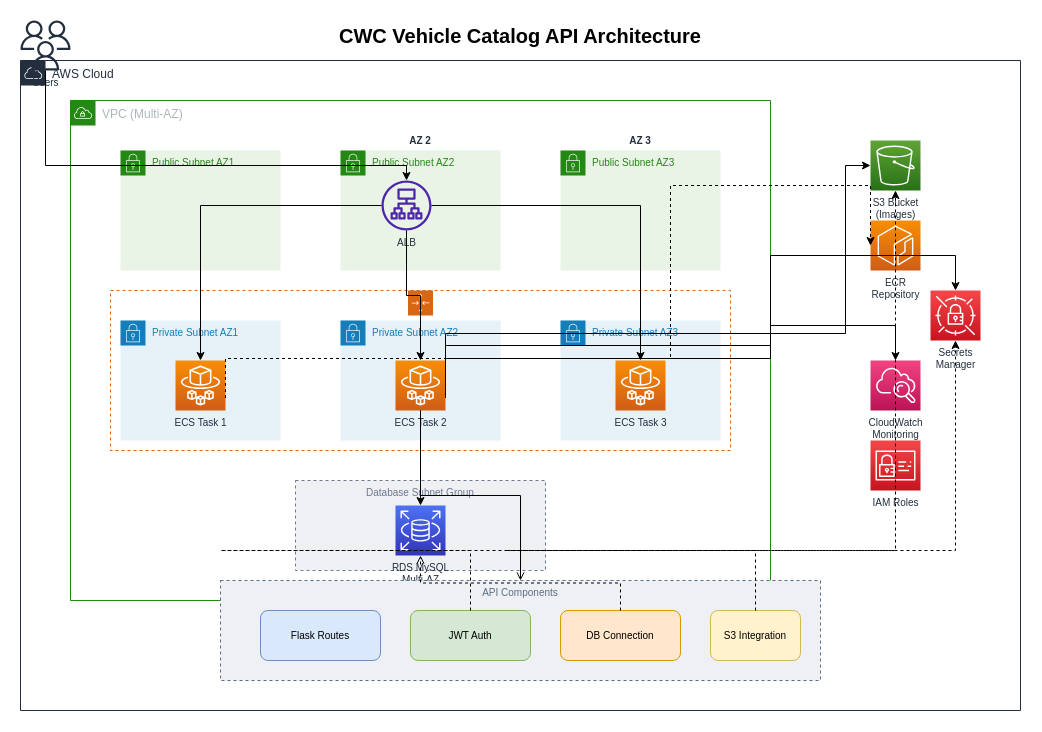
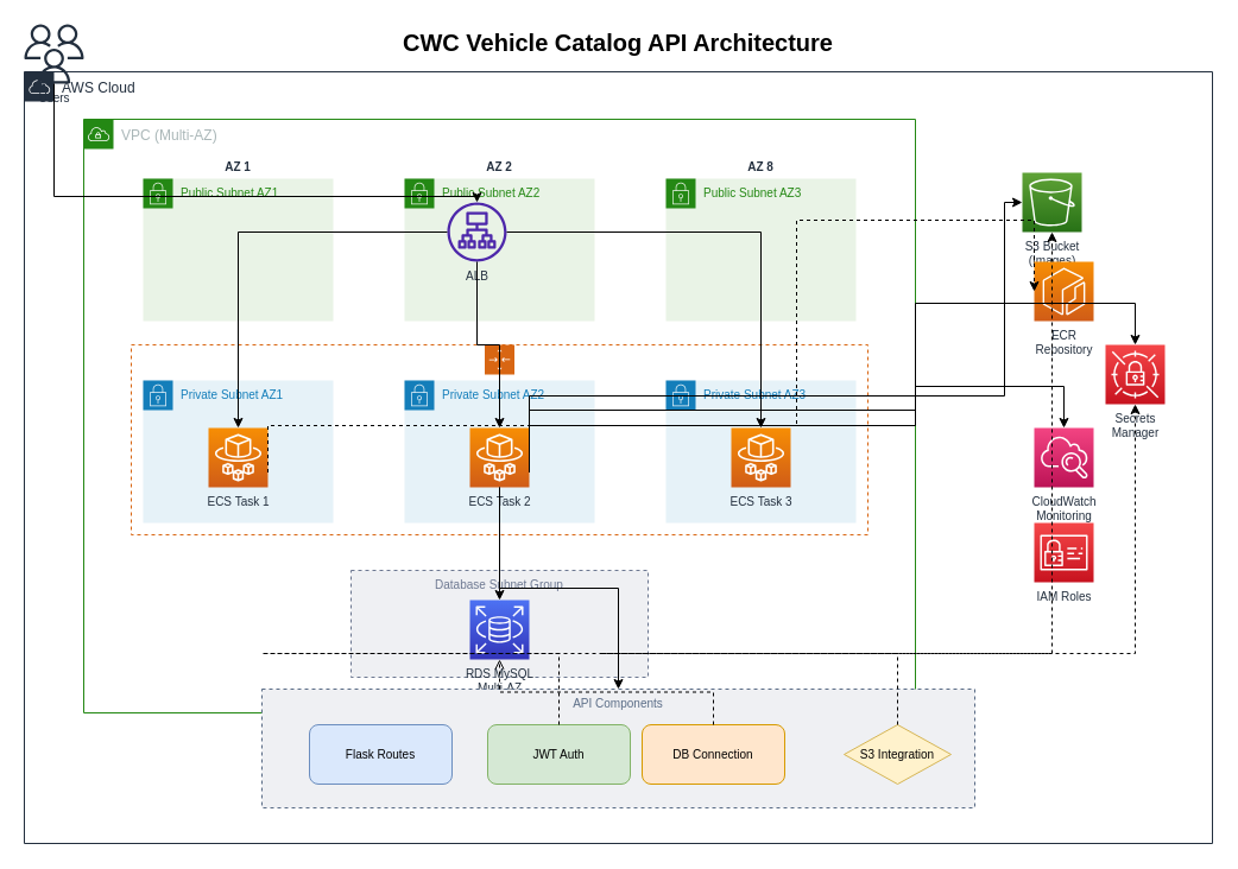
+ <mxCell id="5" value="AZ 1" style="text;html=1;strokeColor=none;fillColor=none;align=center;verticalAlign=middle;whiteSpace=wrap;rounded=0;fontSize=10;fontStyle=1;fontColor=#232F3E;" vertex="1" parent="4"><mxGeometry x="80" y="30" width="100" height="20" as="geometry" /></mxCell>
- <mxCell id="7" value="AZ 3" style="text;html=1;strokeColor=none;fillColor=none;align=center;verticalAlign=middle;whiteSpace=wrap;rounded=0;fontSize=10;fontStyle=1;fontColor=#232F3E;" vertex="1" parent="4"><mxGeometry x="520" y="30" width="100" height="20" as="geometry" /></mxCell>
+ <mxCell id="7" value="AZ 8" style="text;html=1;strokeColor=none;fillColor=none;align=center;verticalAlign=middle;whiteSpace=wrap;rounded=0;fontSize=10;fontStyle=1;fontColor=#232F3E;" vertex="1" parent="4"><mxGeometry x="520" y="30" width="100" height="20" as="geometry" /></mxCell>
- <mxCell id="21" value="S3 Bucket&#10;(Images)" style="sketch=0;points=[[0,0,0],[0.25,0,0],[0.5,0,0],[0.75,0,0],[1,0,0],[0,1,0],[0.25,1,0],[0.5,1,0],[0.75,1,0],[1,1,0],[0,0.25,0],[0,0.5,0],[0,0.75,0],[1,0.25,0],[1,0.5,0],[1,0.75,0]];outlineConnect=0;fontColor=#232F3E;gradientColor=#60A337;gradientDirection=north;fillColor=#277116;strokeColor=#ffffff;dashed=0;verticalLabelPosition=bottom;verticalAlign=top;align=center;html=1;fontSize=10;fontStyle=0;aspect=fixed;shape=mxgraph.aws4.resourceIcon;resIcon=mxgraph.aws4.s3;" vertex="1" parent="3"><mxGeometry x="850" y="80" width="50" height="50" as="geometry" /></mxCell>
+ <mxCell id="21" value="S3 Bucket&#10;(Images)" style="sketch=0;points=[[0,0,0],[0.25,0,0],[0.5,0,0],[0.75,0,0],[1,0,0],[0,1,0],[0.25,1,0],[0.5,1,0],[0.75,1,0],[1,1,0],[0,0.25,0],[0,0.5,0],[0,0.75,0],[1,0.25,0],[1,0.5,0],[1,0.75,0]];outlineConnect=0;fontColor=#232F3E;gradientColor=#60A337;gradientDirection=north;fillColor=#277116;strokeColor=#ffffff;dashed=0;verticalLabelPosition=bottom;verticalAlign=top;align=center;html=1;fontSize=10;fontStyle=0;aspect=fixed;shape=mxgraph.aws4.resourceIcon;resIcon=mxgraph.aws4.s3;" vertex="1" parent="3"><mxGeometry x="840" y="85" width="50" height="50" as="geometry" /></mxCell>
- <mxCell id="11" value="ALB" style="sketch=0;outlineConnect=0;fontColor=#232F3E;gradientColor=none;fillColor=#4D27AA;strokeColor=none;dashed=0;verticalLabelPosition=bottom;verticalAlign=top;align=center;html=1;fontSize=10;fontStyle=0;aspect=fixed;pointerEvents=1;shape=mxgraph.aws4.application_load_balancer;" vertex="1" parent="4"><mxGeometry x="311" y="80" width="50" height="50" as="geometry" /></mxCell>
+ <mxCell id="11" value="ALB" style="sketch=0;outlineConnect=0;fontColor=#232F3E;gradientColor=none;fillColor=#4D27AA;strokeColor=none;dashed=0;verticalLabelPosition=bottom;verticalAlign=top;align=center;html=1;fontSize=10;fontStyle=0;aspect=fixed;pointerEvents=1;shape=mxgraph.aws4.application_load_balancer;" vertex="1" parent="4"><mxGeometry x="306" y="70" width="50" height="50" as="geometry" /></mxCell>
- <mxCell id="41" value="" style="edgeStyle=orthogonalEdgeStyle;rounded=0;orthogonalLoop=1;jettySize=auto;html=1;exitX=0.5;exitY=1;exitDx=0;exitDy=0;exitPerimeter=0;entryX=0.5;entryY=0;entryDx=0;entryDy=0;endArrow=open;" edge="1" parent="1" source="16" target="27"><mxGeometry relative="1" as="geometry" /></mxCell>
+ <mxCell id="41" value="" style="edgeStyle=orthogonalEdgeStyle;rounded=0;orthogonalLoop=1;jettySize=auto;html=1;exitX=0.5;exitY=1;exitDx=0;exitDy=0;exitPerimeter=0;entryX=0.5;entryY=0;entryDx=0;entryDy=0;" edge="1" parent="1" source="16" target="27"><mxGeometry relative="1" as="geometry" /></mxCell>
- <mxCell id="30" value="DB Connection" style="rounded=1;whiteSpace=wrap;html=1;fillColor=#ffe6cc;strokeColor=#d79b00;fontSize=10;" vertex="1" parent="27"><mxGeometry x="340" y="30" width="120" height="50" as="geometry" /></mxCell>
+ <mxCell id="30" value="DB Connection" style="rounded=1;whiteSpace=wrap;html=1;fillColor=#ffe6cc;strokeColor=#d79b00;fontSize=10;" vertex="1" parent="27"><mxGeometry x="320" y="30" width="120" height="50" as="geometry" /></mxCell>
- <mxCell id="31" value="S3 Integration" style="rounded=1;whiteSpace=wrap;html=1;fillColor=#fff2cc;strokeColor=#d6b656;fontSize=10;" vertex="1" parent="27"><mxGeometry x="490" y="30" width="90" height="50" as="geometry" /></mxCell>
+ <mxCell id="31" value="S3 Integration" style="rhombus;whiteSpace=wrap;html=1;fillColor=#fff2cc;strokeColor=#d6b656;fontSize=10;" vertex="1" parent="27"><mxGeometry x="490" y="30" width="90" height="50" as="geometry" /></mxCell>
